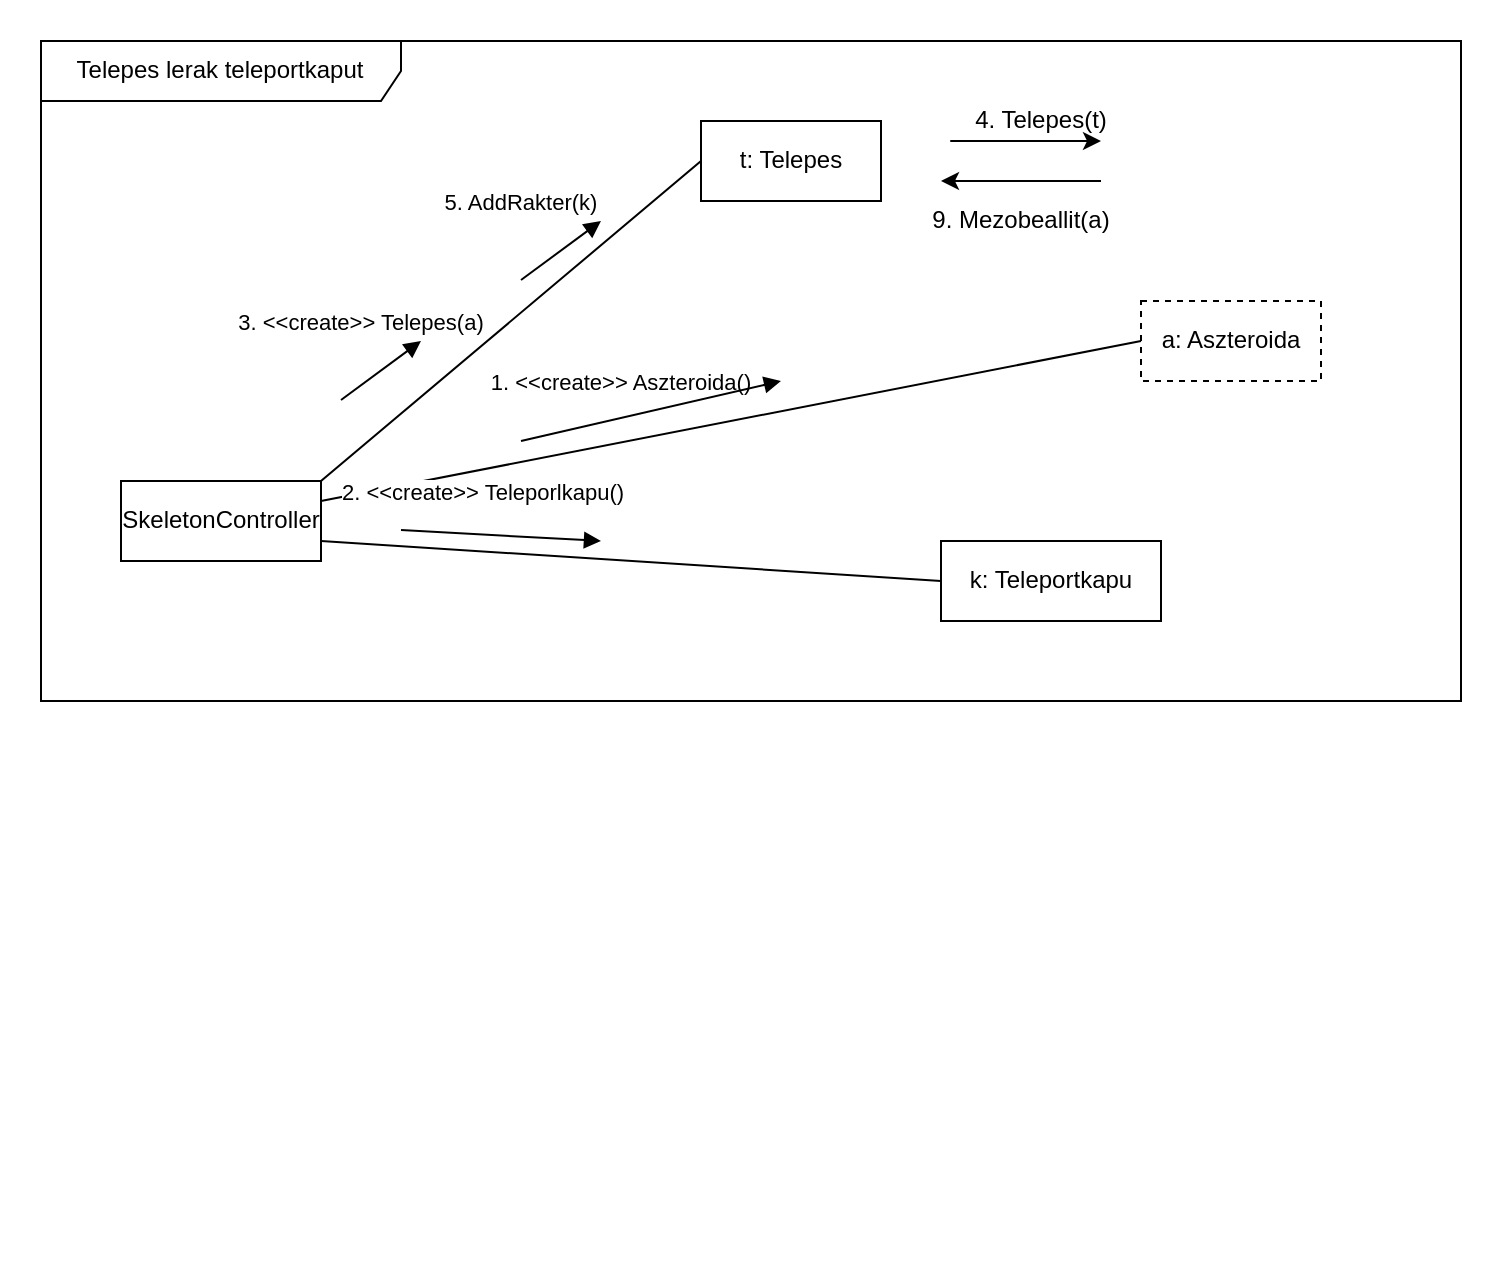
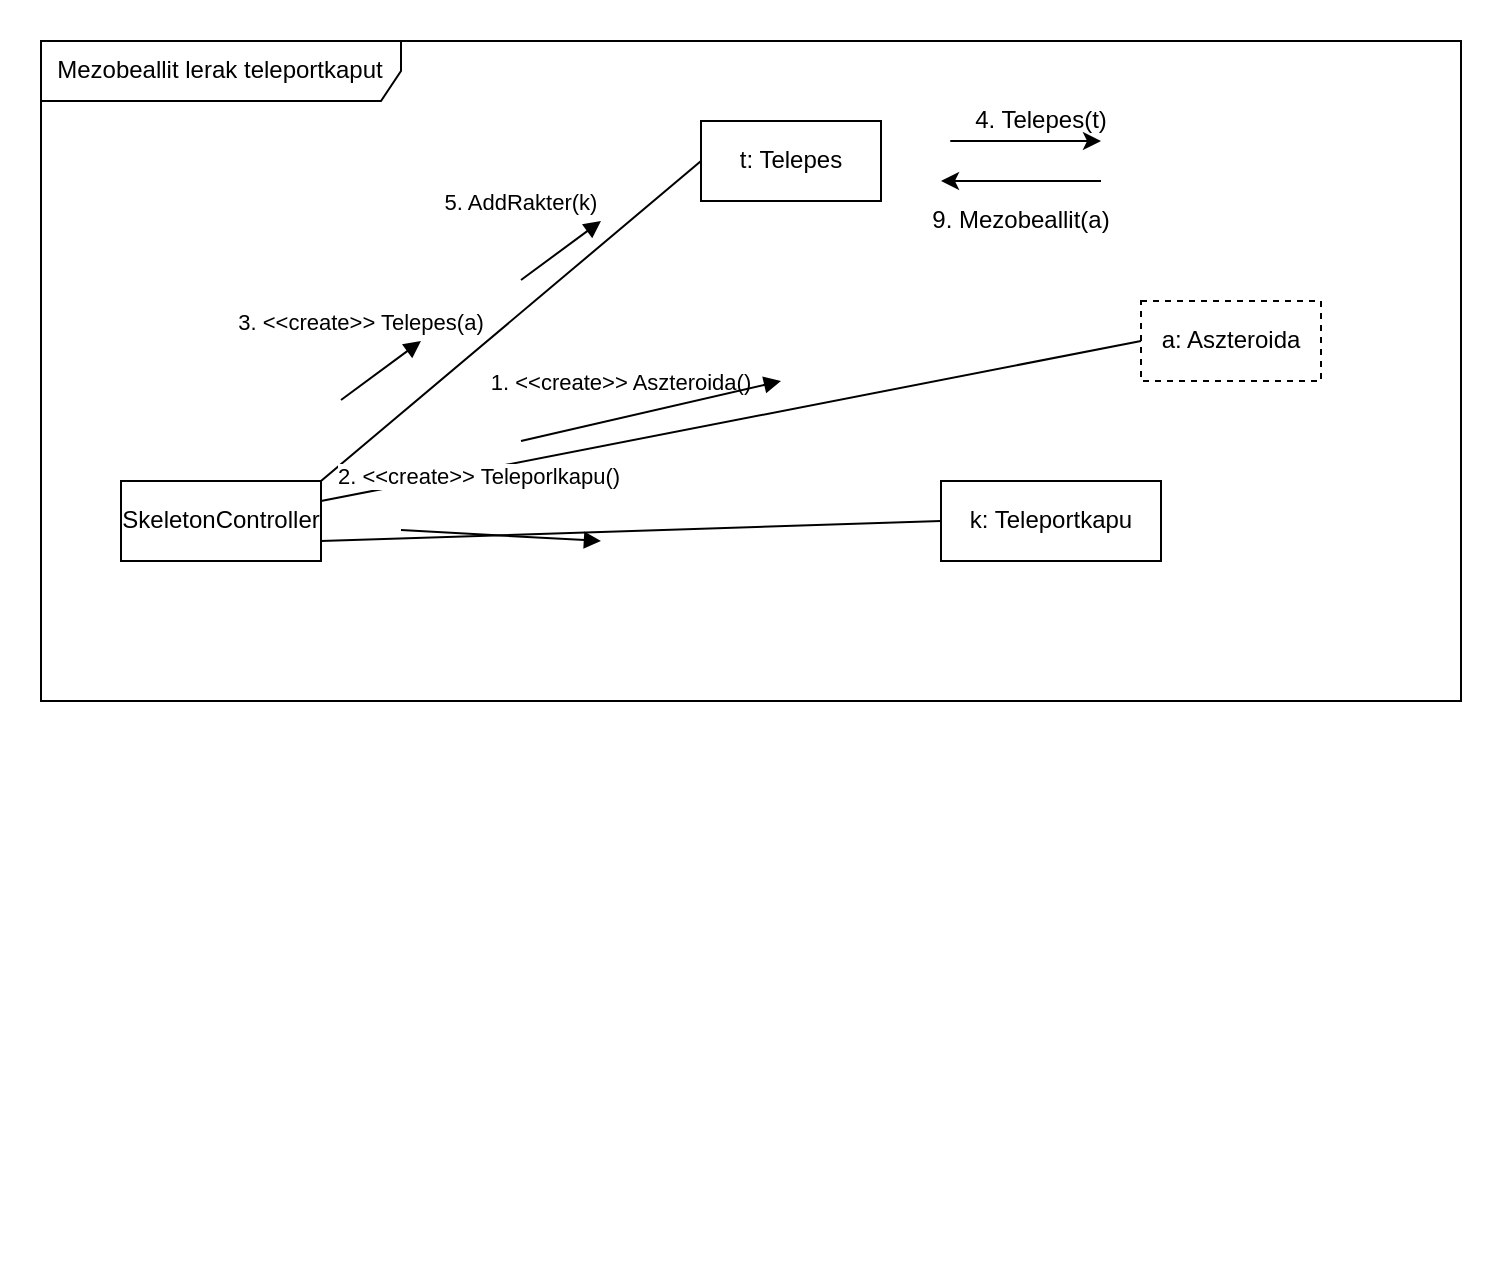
- <mxCell id="2" value="Telepes lerak teleportkaput" style="shape=umlFrame;whiteSpace=wrap;html=1;width=180;height=30;" parent="1" vertex="1"><mxGeometry x="20" y="20" width="710" height="330" as="geometry" /></mxCell>
+ <mxCell id="2" value="Mezobeallit lerak teleportkaput" style="shape=umlFrame;whiteSpace=wrap;html=1;width=180;height=30;" parent="1" vertex="1"><mxGeometry x="20" y="20" width="710" height="330" as="geometry" /></mxCell>
- <mxCell id="5" value="k: Teleportkapu" style="html=1;" parent="1" vertex="1"><mxGeometry x="470" y="270" width="110" height="40" as="geometry" /></mxCell>
+ <mxCell id="5" value="k: Teleportkapu" style="html=1;" parent="1" vertex="1"><mxGeometry x="470" y="240" width="110" height="40" as="geometry" /></mxCell>
